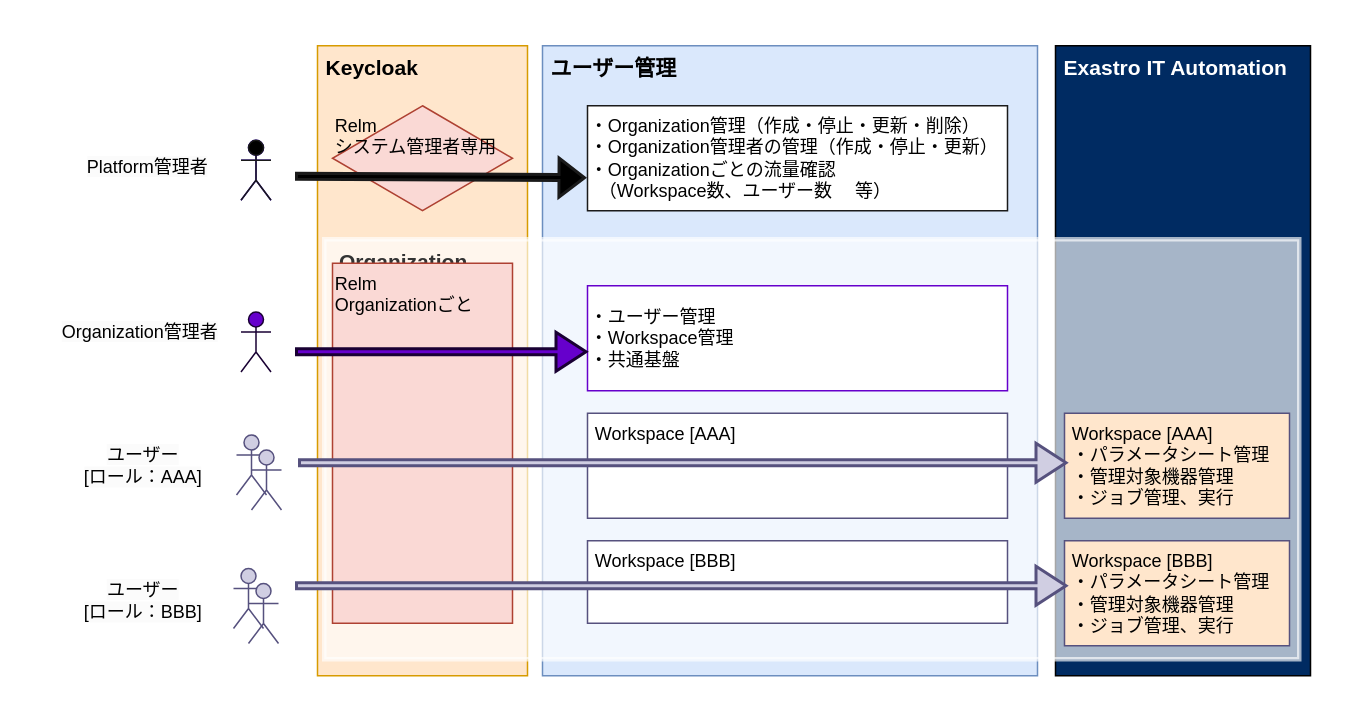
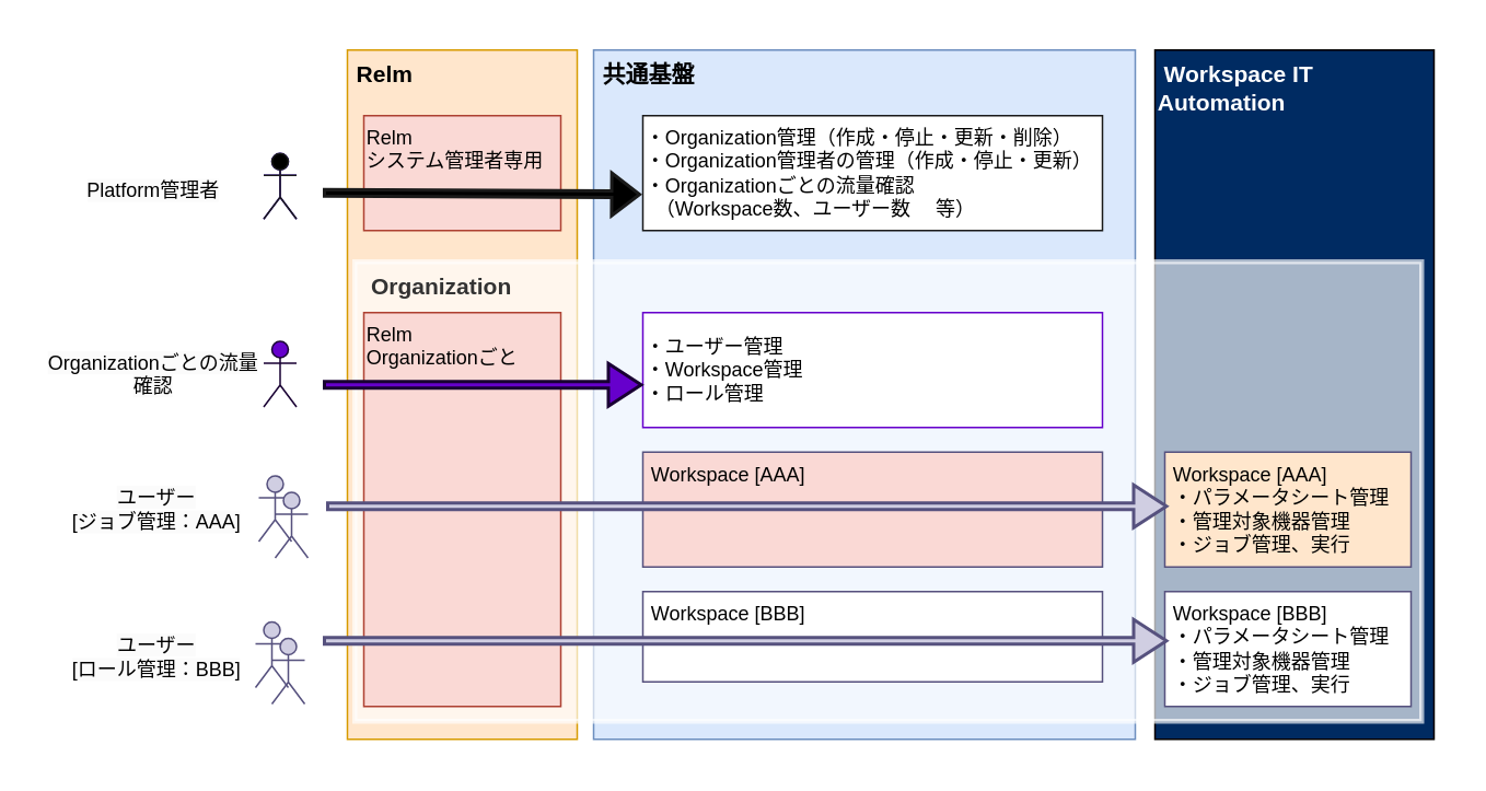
- <mxCell id="16" value="&lt;font style=&quot;font-size: 14px;&quot;&gt;&amp;nbsp;Keycloak&lt;/font&gt;" style="rounded=0;whiteSpace=wrap;html=1;align=left;horizontal=1;verticalAlign=top;strokeColor=#d79b00;fillColor=#ffe6cc;fontStyle=1" parent="1" vertex="1"><mxGeometry x="211" y="30" width="140" height="420" as="geometry" /></mxCell>
+ <mxCell id="16" value="&lt;font style=&quot;font-size: 14px;&quot;&gt;&amp;nbsp;Relm&lt;/font&gt;" style="rounded=0;whiteSpace=wrap;html=1;align=left;horizontal=1;verticalAlign=top;strokeColor=#d79b00;fillColor=#ffe6cc;fontStyle=1" parent="1" vertex="1"><mxGeometry x="211" y="30" width="140" height="420" as="geometry" /></mxCell>
- <mxCell id="17" value="&lt;font style=&quot;font-size: 14px;&quot;&gt;&amp;nbsp;ユーザー管理&lt;/font&gt;" style="rounded=0;whiteSpace=wrap;html=1;align=left;horizontal=1;verticalAlign=top;strokeColor=#6c8ebf;fillColor=#dae8fc;fontStyle=1" parent="1" vertex="1"><mxGeometry x="361" y="30" width="330" height="420" as="geometry" /></mxCell>
+ <mxCell id="17" value="&lt;font style=&quot;font-size: 14px;&quot;&gt;&amp;nbsp;共通基盤&lt;/font&gt;" style="rounded=0;whiteSpace=wrap;html=1;align=left;horizontal=1;verticalAlign=top;strokeColor=#6c8ebf;fillColor=#dae8fc;fontStyle=1" parent="1" vertex="1"><mxGeometry x="361" y="30" width="330" height="420" as="geometry" /></mxCell>
- <mxCell id="18" value="&lt;font style=&quot;font-size: 14px;&quot;&gt;&amp;nbsp;Exastro IT Automation&lt;/font&gt;" style="rounded=0;whiteSpace=wrap;html=1;align=left;horizontal=1;verticalAlign=top;strokeColor=#000000;fillColor=#002b62;fontColor=#FFFFFF;fontStyle=1" parent="1" vertex="1"><mxGeometry x="703" y="30" width="170" height="420" as="geometry" /></mxCell>
+ <mxCell id="18" value="&lt;font style=&quot;font-size: 14px;&quot;&gt;&amp;nbsp;Workspace IT Automation&lt;/font&gt;" style="rounded=0;whiteSpace=wrap;html=1;align=left;horizontal=1;verticalAlign=top;strokeColor=#000000;fillColor=#002b62;fontColor=#FFFFFF;fontStyle=1" parent="1" vertex="1"><mxGeometry x="703" y="30" width="170" height="420" as="geometry" /></mxCell>
- <mxCell id="22" value="Relm&lt;br&gt;システム管理者専用" style="rhombus;whiteSpace=wrap;html=1;align=left;horizontal=1;verticalAlign=top;strokeColor=#ae4132;fillColor=#fad9d5;" parent="21" vertex="1"><mxGeometry x="221" y="70" width="120" height="70" as="geometry" /></mxCell>
+ <mxCell id="22" value="Relm&lt;br&gt;システム管理者専用" style="rounded=0;whiteSpace=wrap;html=1;align=left;horizontal=1;verticalAlign=top;strokeColor=#ae4132;fillColor=#fad9d5;" parent="21" vertex="1"><mxGeometry x="221" y="70" width="120" height="70" as="geometry" /></mxCell>
- <mxCell id="4" value="&lt;span style=&quot;color: rgb(0, 0, 0); font-family: Helvetica; font-size: 12px; font-style: normal; font-variant-ligatures: normal; font-variant-caps: normal; font-weight: 400; letter-spacing: normal; orphans: 2; text-indent: 0px; text-transform: none; widows: 2; word-spacing: 0px; -webkit-text-stroke-width: 0px; background-color: rgb(251, 251, 251); text-decoration-thickness: initial; text-decoration-style: initial; text-decoration-color: initial; float: none; display: inline !important;&quot;&gt;Platform管理者&lt;/span&gt;" style="text;whiteSpace=wrap;html=1;fontSize=12;fontFamily=Helvetica;fontColor=#FFFFFF;verticalAlign=middle;align=center;" parent="1" vertex="1"><mxGeometry x="43" y="90.5" width="110" height="40" as="geometry" /></mxCell>
+ <mxCell id="4" value="&lt;span style=&quot;color: rgb(0, 0, 0); font-family: Helvetica; font-size: 12px; font-style: normal; font-variant-ligatures: normal; font-variant-caps: normal; font-weight: 400; letter-spacing: normal; orphans: 2; text-indent: 0px; text-transform: none; widows: 2; word-spacing: 0px; -webkit-text-stroke-width: 0px; background-color: rgb(251, 251, 251); text-decoration-thickness: initial; text-decoration-style: initial; text-decoration-color: initial; float: none; display: inline !important;&quot;&gt;Platform管理者&lt;/span&gt;" style="text;whiteSpace=wrap;html=1;fontSize=12;fontFamily=Helvetica;fontColor=#FFFFFF;verticalAlign=middle;align=center;" parent="1" vertex="1"><mxGeometry x="38" y="95.5" width="110" height="40" as="geometry" /></mxCell>
- <mxCell id="7" value="&lt;span style=&quot;color: rgb(0, 0, 0); font-family: Helvetica; font-size: 12px; font-style: normal; font-variant-ligatures: normal; font-variant-caps: normal; font-weight: 400; letter-spacing: normal; orphans: 2; text-indent: 0px; text-transform: none; widows: 2; word-spacing: 0px; -webkit-text-stroke-width: 0px; background-color: rgb(251, 251, 251); text-decoration-thickness: initial; text-decoration-style: initial; text-decoration-color: initial; float: none; display: inline !important;&quot;&gt;Organization管理者&lt;/span&gt;" style="text;whiteSpace=wrap;html=1;fontSize=12;fontFamily=Helvetica;fontColor=#FFFFFF;align=center;" parent="1" vertex="1"><mxGeometry x="23" y="206.5" width="140" height="50" as="geometry" /></mxCell>
+ <mxCell id="7" value="&lt;span style=&quot;color: rgb(0, 0, 0); font-family: Helvetica; font-size: 12px; font-style: normal; font-variant-ligatures: normal; font-variant-caps: normal; font-weight: 400; letter-spacing: normal; orphans: 2; text-indent: 0px; text-transform: none; widows: 2; word-spacing: 0px; -webkit-text-stroke-width: 0px; background-color: rgb(251, 251, 251); text-decoration-thickness: initial; text-decoration-style: initial; text-decoration-color: initial; float: none; display: inline !important;&quot;&gt;Organizationごとの流量確認&lt;/span&gt;" style="text;whiteSpace=wrap;html=1;fontSize=12;fontFamily=Helvetica;fontColor=#FFFFFF;align=center;" parent="1" vertex="1"><mxGeometry x="23" y="206.5" width="140" height="50" as="geometry" /></mxCell>
- <mxCell id="25" value="・ユーザー管理&lt;br&gt;・Workspace管理&lt;br&gt;・共通基盤" style="rounded=0;whiteSpace=wrap;html=1;align=left;horizontal=1;verticalAlign=middle;strokeColor=#6600CC;" parent="21" vertex="1"><mxGeometry x="391" y="190" width="280" height="70" as="geometry" /></mxCell>
+ <mxCell id="25" value="・ユーザー管理&lt;br&gt;・Workspace管理&lt;br&gt;・ロール管理" style="rounded=0;whiteSpace=wrap;html=1;align=left;horizontal=1;verticalAlign=middle;strokeColor=#6600CC;" parent="21" vertex="1"><mxGeometry x="391" y="190" width="280" height="70" as="geometry" /></mxCell>
- <mxCell id="23" value="Relm&lt;br&gt;Organizationごと" style="rounded=0;whiteSpace=wrap;html=1;align=left;horizontal=1;verticalAlign=top;strokeColor=#ae4132;fillColor=#fad9d5;" parent="21" vertex="1"><mxGeometry x="221" y="175" width="120" height="240" as="geometry" /></mxCell>
+ <mxCell id="23" value="Relm&lt;br&gt;Organizationごと" style="rounded=0;whiteSpace=wrap;html=1;align=left;horizontal=1;verticalAlign=top;strokeColor=#ae4132;fillColor=#fad9d5;" parent="21" vertex="1"><mxGeometry x="221" y="190" width="120" height="240" as="geometry" /></mxCell>
- <mxCell id="8" value="&lt;span style=&quot;color: rgb(0, 0, 0); font-family: Helvetica; font-size: 12px; font-style: normal; font-variant-ligatures: normal; font-variant-caps: normal; font-weight: 400; letter-spacing: normal; orphans: 2; text-indent: 0px; text-transform: none; widows: 2; word-spacing: 0px; -webkit-text-stroke-width: 0px; background-color: rgb(251, 251, 251); text-decoration-thickness: initial; text-decoration-style: initial; text-decoration-color: initial; float: none; display: inline !important;&quot;&gt;ユーザー&lt;br&gt;&lt;/span&gt;&lt;span style=&quot;color: rgb(0, 0, 0); font-family: Helvetica; font-size: 12px; font-style: normal; font-variant-ligatures: normal; font-variant-caps: normal; font-weight: 400; letter-spacing: normal; orphans: 2; text-indent: 0px; text-transform: none; widows: 2; word-spacing: 0px; -webkit-text-stroke-width: 0px; background-color: rgb(251, 251, 251); text-decoration-thickness: initial; text-decoration-style: initial; text-decoration-color: initial; float: none; display: inline !important;&quot;&gt;[ロール：AAA]&lt;br&gt;&lt;/span&gt;" style="text;whiteSpace=wrap;html=1;fontSize=12;fontFamily=Helvetica;fontColor=#FFFFFF;align=center;verticalAlign=middle;" parent="1" vertex="1"><mxGeometry x="20" y="274.5" width="150" height="70" as="geometry" /></mxCell>
+ <mxCell id="8" value="&lt;span style=&quot;color: rgb(0, 0, 0); font-family: Helvetica; font-size: 12px; font-style: normal; font-variant-ligatures: normal; font-variant-caps: normal; font-weight: 400; letter-spacing: normal; orphans: 2; text-indent: 0px; text-transform: none; widows: 2; word-spacing: 0px; -webkit-text-stroke-width: 0px; background-color: rgb(251, 251, 251); text-decoration-thickness: initial; text-decoration-style: initial; text-decoration-color: initial; float: none; display: inline !important;&quot;&gt;ユーザー&lt;br&gt;&lt;/span&gt;&lt;span style=&quot;color: rgb(0, 0, 0); font-family: Helvetica; font-size: 12px; font-style: normal; font-variant-ligatures: normal; font-variant-caps: normal; font-weight: 400; letter-spacing: normal; orphans: 2; text-indent: 0px; text-transform: none; widows: 2; word-spacing: 0px; -webkit-text-stroke-width: 0px; background-color: rgb(251, 251, 251); text-decoration-thickness: initial; text-decoration-style: initial; text-decoration-color: initial; float: none; display: inline !important;&quot;&gt;[ジョブ管理：AAA]&lt;br&gt;&lt;/span&gt;" style="text;whiteSpace=wrap;html=1;fontSize=12;fontFamily=Helvetica;fontColor=#FFFFFF;align=center;verticalAlign=middle;" parent="1" vertex="1"><mxGeometry x="20" y="274.5" width="150" height="70" as="geometry" /></mxCell>
- <mxCell id="26" value="&amp;nbsp;Workspace [AAA]" style="rounded=0;whiteSpace=wrap;html=1;align=left;horizontal=1;verticalAlign=top;strokeColor=#56517E;" parent="21" vertex="1"><mxGeometry x="391" y="275" width="280" height="70" as="geometry" /></mxCell>
+ <mxCell id="26" value="&amp;nbsp;Workspace [AAA]" style="rounded=0;whiteSpace=wrap;html=1;align=left;horizontal=1;verticalAlign=top;strokeColor=#56517E;fillColor=#fad9d5;" parent="21" vertex="1"><mxGeometry x="391" y="275" width="280" height="70" as="geometry" /></mxCell>
- <mxCell id="29" value="&amp;nbsp;Workspace [BBB]&lt;br&gt;&amp;nbsp;・パラメータシート管理&lt;br style=&quot;border-color: var(--border-color);&quot;&gt;&amp;nbsp;・管理対象機器管理&lt;br style=&quot;border-color: var(--border-color);&quot;&gt;&amp;nbsp;・ジョブ管理、実行" style="rounded=0;whiteSpace=wrap;html=1;align=left;horizontal=1;verticalAlign=top;strokeColor=#56517E;fillColor=#ffe6cc;" parent="21" vertex="1"><mxGeometry x="709" y="360" width="150" height="70" as="geometry" /></mxCell>
+ <mxCell id="29" value="&amp;nbsp;Workspace [BBB]&lt;br&gt;&amp;nbsp;・パラメータシート管理&lt;br style=&quot;border-color: var(--border-color);&quot;&gt;&amp;nbsp;・管理対象機器管理&lt;br style=&quot;border-color: var(--border-color);&quot;&gt;&amp;nbsp;・ジョブ管理、実行" style="rounded=0;whiteSpace=wrap;html=1;align=left;horizontal=1;verticalAlign=top;strokeColor=#56517E;" parent="21" vertex="1"><mxGeometry x="709" y="360" width="150" height="70" as="geometry" /></mxCell>
- <mxCell id="12" value="&lt;span style=&quot;color: rgb(0, 0, 0); font-family: Helvetica; font-size: 12px; font-style: normal; font-variant-ligatures: normal; font-variant-caps: normal; font-weight: 400; letter-spacing: normal; orphans: 2; text-indent: 0px; text-transform: none; widows: 2; word-spacing: 0px; -webkit-text-stroke-width: 0px; background-color: rgb(251, 251, 251); text-decoration-thickness: initial; text-decoration-style: initial; text-decoration-color: initial; float: none; display: inline !important;&quot;&gt;ユーザー&lt;/span&gt;&lt;br style=&quot;border-color: var(--border-color); color: rgb(0, 0, 0); font-family: Helvetica; font-size: 12px; font-style: normal; font-variant-ligatures: normal; font-variant-caps: normal; font-weight: 400; letter-spacing: normal; orphans: 2; text-indent: 0px; text-transform: none; widows: 2; word-spacing: 0px; -webkit-text-stroke-width: 0px; background-color: rgb(251, 251, 251); text-decoration-thickness: initial; text-decoration-style: initial; text-decoration-color: initial;&quot;&gt;&lt;span style=&quot;color: rgb(0, 0, 0); font-family: Helvetica; font-size: 12px; font-style: normal; font-variant-ligatures: normal; font-variant-caps: normal; font-weight: 400; letter-spacing: normal; orphans: 2; text-indent: 0px; text-transform: none; widows: 2; word-spacing: 0px; -webkit-text-stroke-width: 0px; background-color: rgb(251, 251, 251); text-decoration-thickness: initial; text-decoration-style: initial; text-decoration-color: initial; float: none; display: inline !important;&quot;&gt;[ロール：BBB]&lt;/span&gt;" style="text;whiteSpace=wrap;html=1;fontSize=12;fontFamily=Helvetica;fontColor=#FFFFFF;align=center;verticalAlign=middle;" parent="1" vertex="1"><mxGeometry x="20" y="364.5" width="150" height="70" as="geometry" /></mxCell>
+ <mxCell id="12" value="&lt;span style=&quot;color: rgb(0, 0, 0); font-family: Helvetica; font-size: 12px; font-style: normal; font-variant-ligatures: normal; font-variant-caps: normal; font-weight: 400; letter-spacing: normal; orphans: 2; text-indent: 0px; text-transform: none; widows: 2; word-spacing: 0px; -webkit-text-stroke-width: 0px; background-color: rgb(251, 251, 251); text-decoration-thickness: initial; text-decoration-style: initial; text-decoration-color: initial; float: none; display: inline !important;&quot;&gt;ユーザー&lt;/span&gt;&lt;br style=&quot;border-color: var(--border-color); color: rgb(0, 0, 0); font-family: Helvetica; font-size: 12px; font-style: normal; font-variant-ligatures: normal; font-variant-caps: normal; font-weight: 400; letter-spacing: normal; orphans: 2; text-indent: 0px; text-transform: none; widows: 2; word-spacing: 0px; -webkit-text-stroke-width: 0px; background-color: rgb(251, 251, 251); text-decoration-thickness: initial; text-decoration-style: initial; text-decoration-color: initial;&quot;&gt;&lt;span style=&quot;color: rgb(0, 0, 0); font-family: Helvetica; font-size: 12px; font-style: normal; font-variant-ligatures: normal; font-variant-caps: normal; font-weight: 400; letter-spacing: normal; orphans: 2; text-indent: 0px; text-transform: none; widows: 2; word-spacing: 0px; -webkit-text-stroke-width: 0px; background-color: rgb(251, 251, 251); text-decoration-thickness: initial; text-decoration-style: initial; text-decoration-color: initial; float: none; display: inline !important;&quot;&gt;[ロール管理：BBB]&lt;/span&gt;" style="text;whiteSpace=wrap;html=1;fontSize=12;fontFamily=Helvetica;fontColor=#FFFFFF;align=center;verticalAlign=middle;" parent="1" vertex="1"><mxGeometry x="20" y="364.5" width="150" height="70" as="geometry" /></mxCell>
